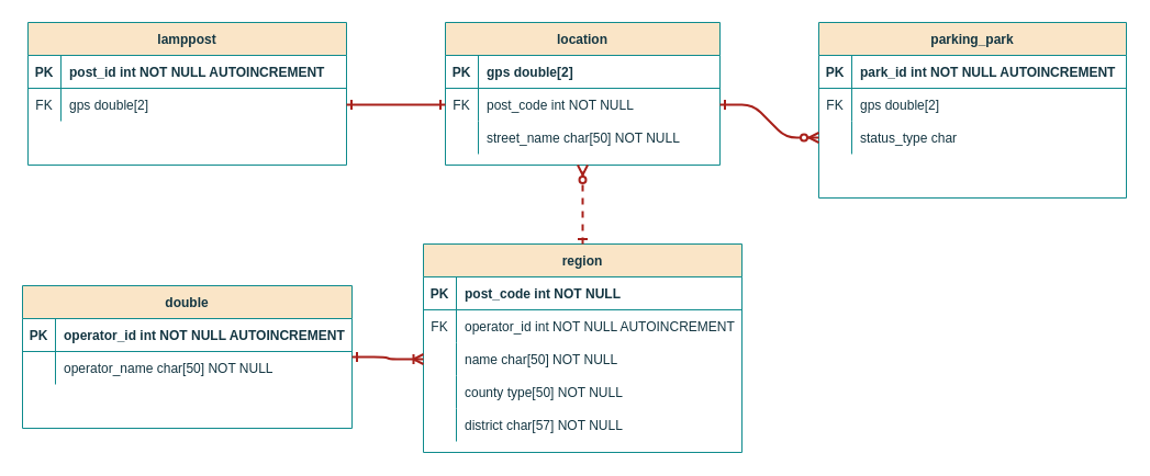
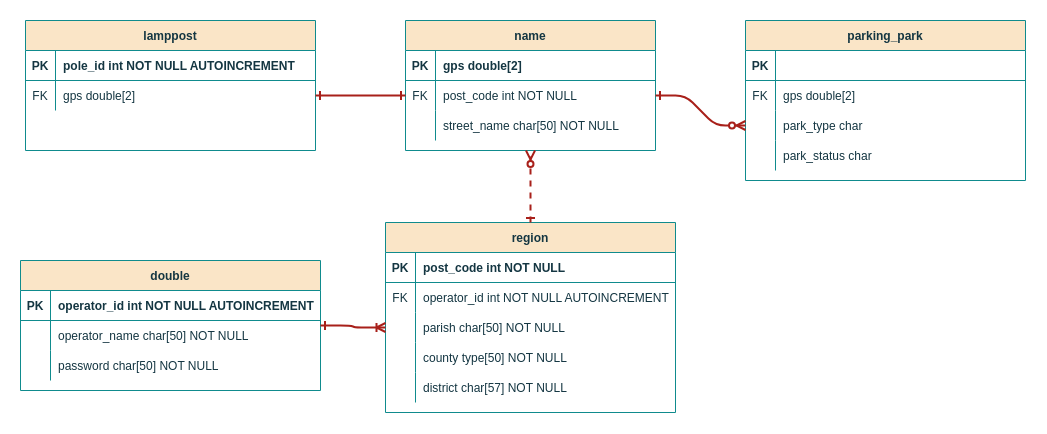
- <mxCell id="11" value="location" style="shape=table;startSize=30;container=1;collapsible=1;childLayout=tableLayout;fixedRows=1;rowLines=0;fontStyle=1;align=center;resizeLast=1;fillColor=#FAE5C7;strokeColor=#0F8B8D;fontColor=#143642;" parent="1" vertex="1"><mxGeometry x="405" y="20" width="250" height="130" as="geometry"><mxRectangle x="300" y="510" width="90" height="30" as="alternateBounds" /></mxGeometry></mxCell>
+ <mxCell id="11" value="name" style="shape=table;startSize=30;container=1;collapsible=1;childLayout=tableLayout;fixedRows=1;rowLines=0;fontStyle=1;align=center;resizeLast=1;fillColor=#FAE5C7;strokeColor=#0F8B8D;fontColor=#143642;" parent="1" vertex="1"><mxGeometry x="405" y="20" width="250" height="130" as="geometry"><mxRectangle x="300" y="510" width="90" height="30" as="alternateBounds" /></mxGeometry></mxCell>
- <mxCell id="5" value="post_id int NOT NULL AUTOINCREMENT" style="shape=partialRectangle;overflow=hidden;connectable=0;fillColor=none;top=0;left=0;bottom=0;right=0;align=left;spacingLeft=6;fontStyle=1;strokeColor=#0F8B8D;fontColor=#143642;" parent="3" vertex="1"><mxGeometry x="30" width="260" height="30" as="geometry"><mxRectangle width="260" height="30" as="alternateBounds" /></mxGeometry></mxCell>
+ <mxCell id="5" value="pole_id int NOT NULL AUTOINCREMENT" style="shape=partialRectangle;overflow=hidden;connectable=0;fillColor=none;top=0;left=0;bottom=0;right=0;align=left;spacingLeft=6;fontStyle=1;strokeColor=#0F8B8D;fontColor=#143642;" parent="3" vertex="1"><mxGeometry x="30" width="260" height="30" as="geometry"><mxRectangle width="260" height="30" as="alternateBounds" /></mxGeometry></mxCell>
- <mxCell id="50" value="park_id int NOT NULL AUTOINCREMENT" style="shape=partialRectangle;overflow=hidden;connectable=0;fillColor=none;top=0;left=0;bottom=0;right=0;align=left;spacingLeft=6;fontStyle=1;strokeColor=#0F8B8D;fontColor=#143642;" parent="48" vertex="1"><mxGeometry x="30" width="250" height="30" as="geometry"><mxRectangle width="250" height="30" as="alternateBounds" /></mxGeometry></mxCell>
- <mxCell id="56" value="status_type char" style="shape=partialRectangle;connectable=0;fillColor=none;top=0;left=0;bottom=0;right=0;align=left;spacingLeft=6;fontStyle=0;overflow=hidden;strokeColor=#0F8B8D;fontColor=#143642;" parent="54" vertex="1"><mxGeometry x="30" width="250" height="30" as="geometry"><mxRectangle width="250" height="30" as="alternateBounds" /></mxGeometry></mxCell>
+ <mxCell id="56" value="park_type char" style="shape=partialRectangle;connectable=0;fillColor=none;top=0;left=0;bottom=0;right=0;align=left;spacingLeft=6;fontStyle=0;overflow=hidden;strokeColor=#0F8B8D;fontColor=#143642;" parent="54" vertex="1"><mxGeometry x="30" width="250" height="30" as="geometry"><mxRectangle width="250" height="30" as="alternateBounds" /></mxGeometry></mxCell>
+ <mxCell id="59" value="park_status char" style="shape=partialRectangle;connectable=0;fillColor=none;top=0;left=0;bottom=0;right=0;align=left;spacingLeft=6;overflow=hidden;strokeColor=#0F8B8D;fontColor=#143642;" parent="57" vertex="1"><mxGeometry x="30" width="250" height="30" as="geometry"><mxRectangle width="250" height="30" as="alternateBounds" /></mxGeometry></mxCell>
- <mxCell id="30" value="name char[50] NOT NULL" style="shape=partialRectangle;connectable=0;fillColor=none;top=0;left=0;bottom=0;right=0;align=left;spacingLeft=6;overflow=hidden;strokeColor=#0F8B8D;fontColor=#143642;" parent="28" vertex="1"><mxGeometry x="30" width="260" height="30" as="geometry"><mxRectangle width="260" height="30" as="alternateBounds" /></mxGeometry></mxCell>
+ <mxCell id="30" value="parish char[50] NOT NULL" style="shape=partialRectangle;connectable=0;fillColor=none;top=0;left=0;bottom=0;right=0;align=left;spacingLeft=6;overflow=hidden;strokeColor=#0F8B8D;fontColor=#143642;" parent="28" vertex="1"><mxGeometry x="30" width="260" height="30" as="geometry"><mxRectangle width="260" height="30" as="alternateBounds" /></mxGeometry></mxCell>
+ <mxCell id="46" value="password char[50] NOT NULL" style="shape=partialRectangle;connectable=0;fillColor=none;top=0;left=0;bottom=0;right=0;align=left;spacingLeft=6;overflow=hidden;strokeColor=#0F8B8D;fontColor=#143642;" vertex="1" parent="44"><mxGeometry x="30" width="270" height="30" as="geometry"><mxRectangle width="270" height="30" as="alternateBounds" /></mxGeometry></mxCell>
